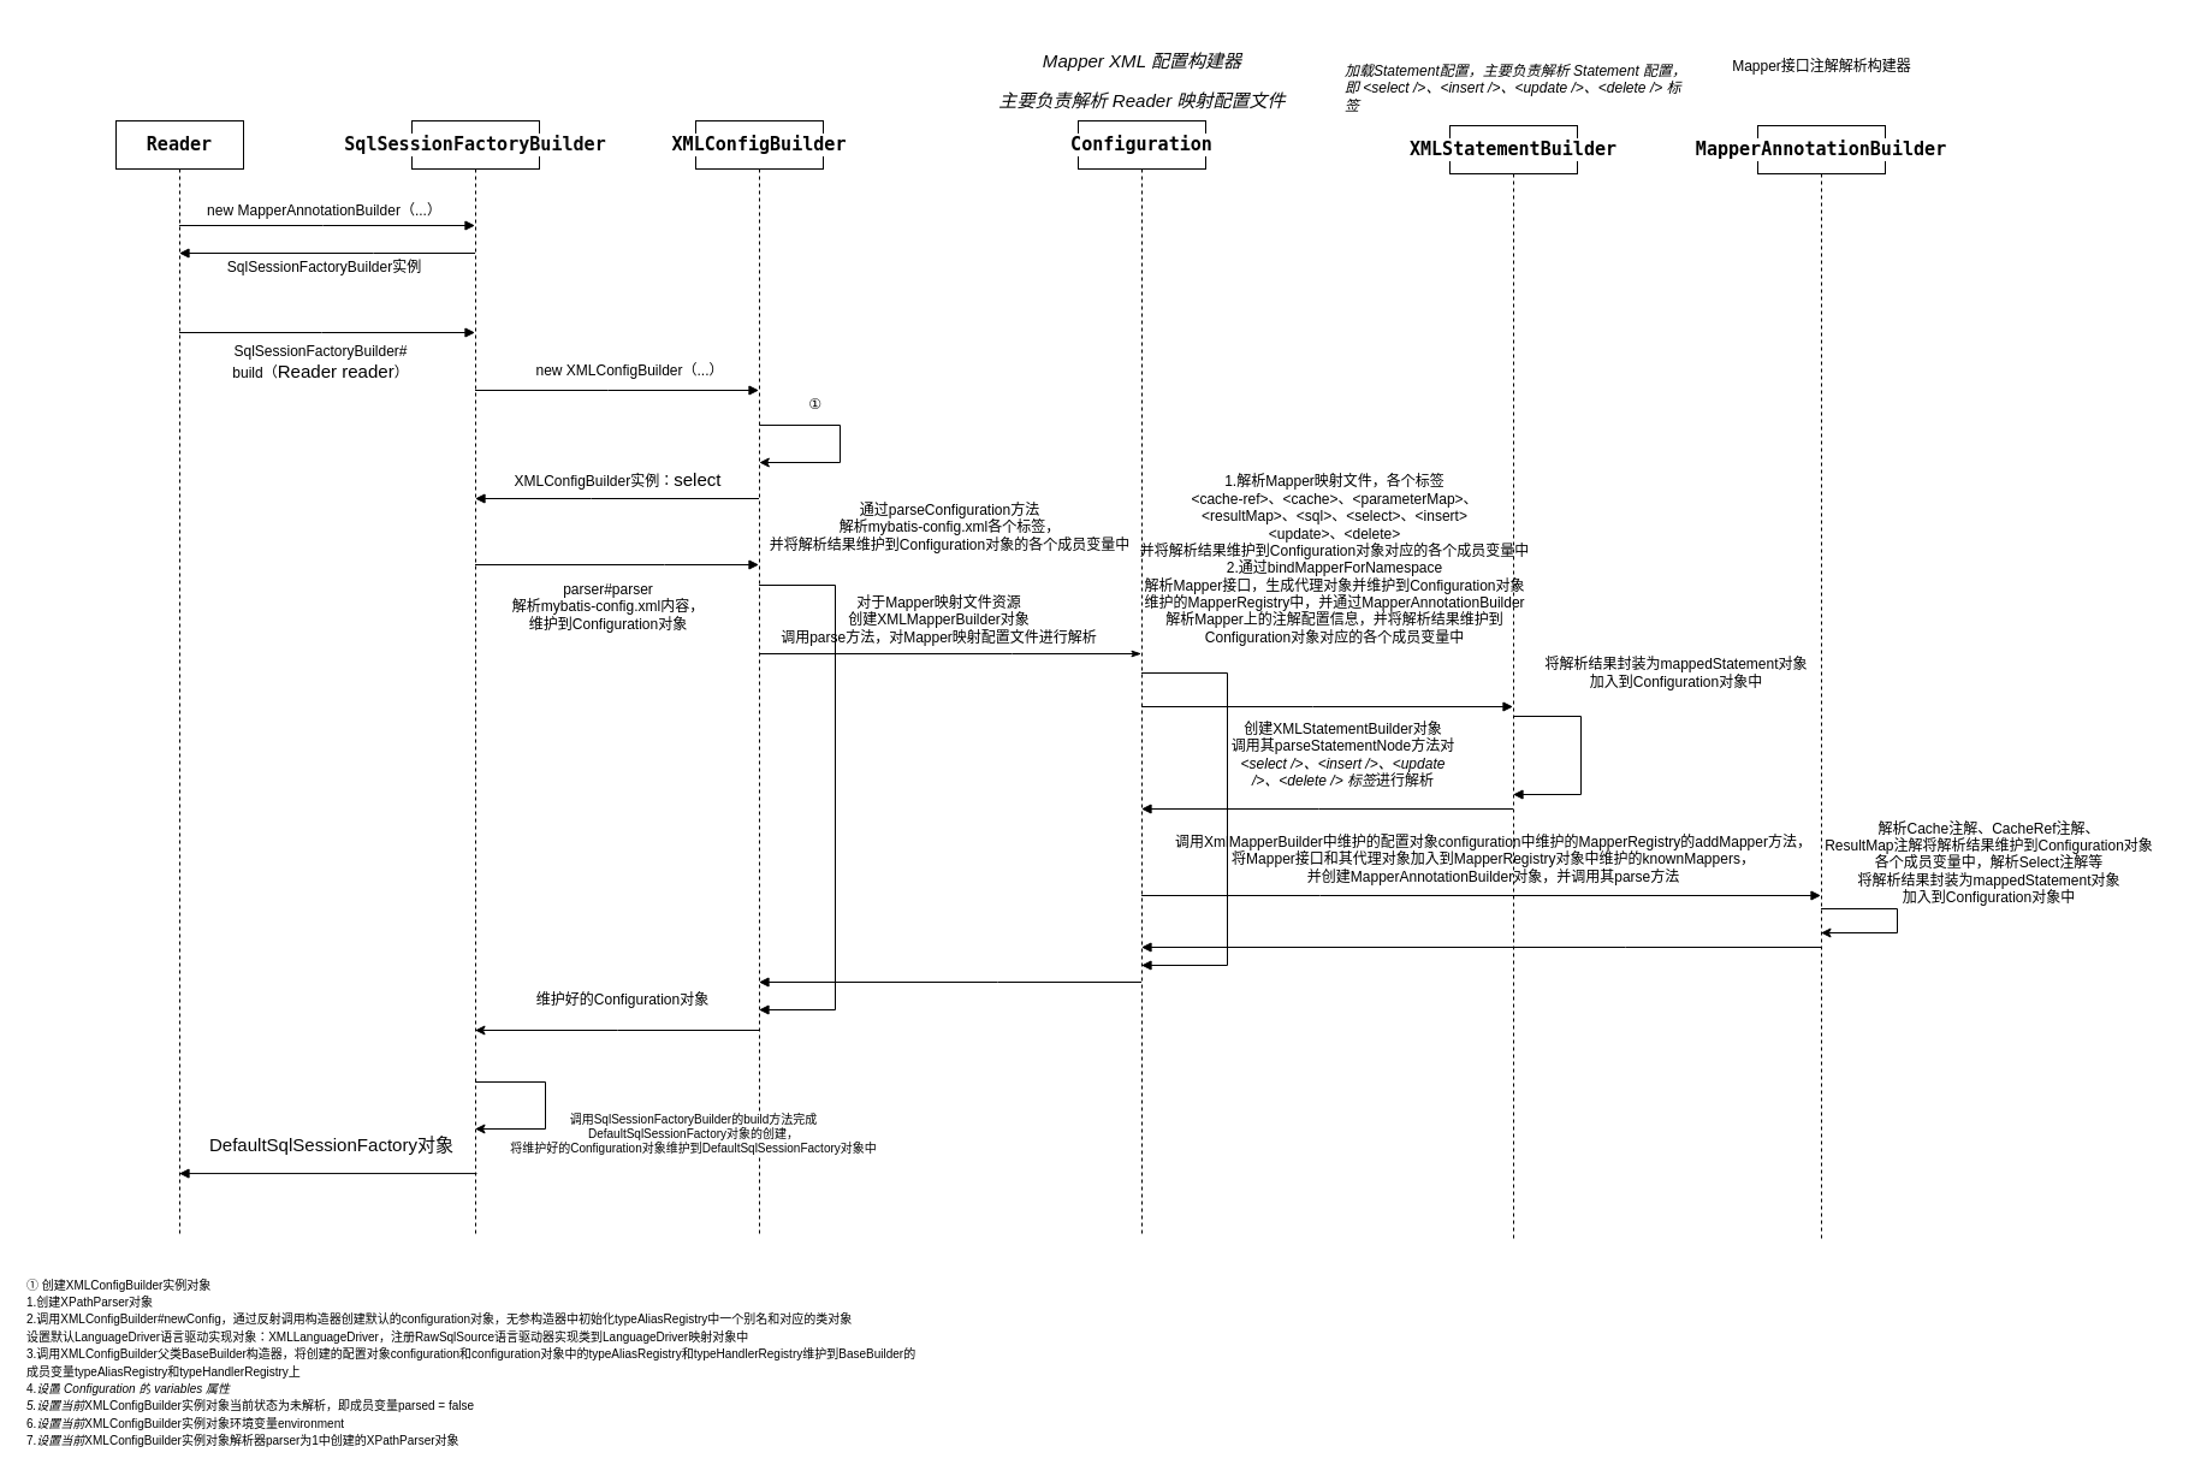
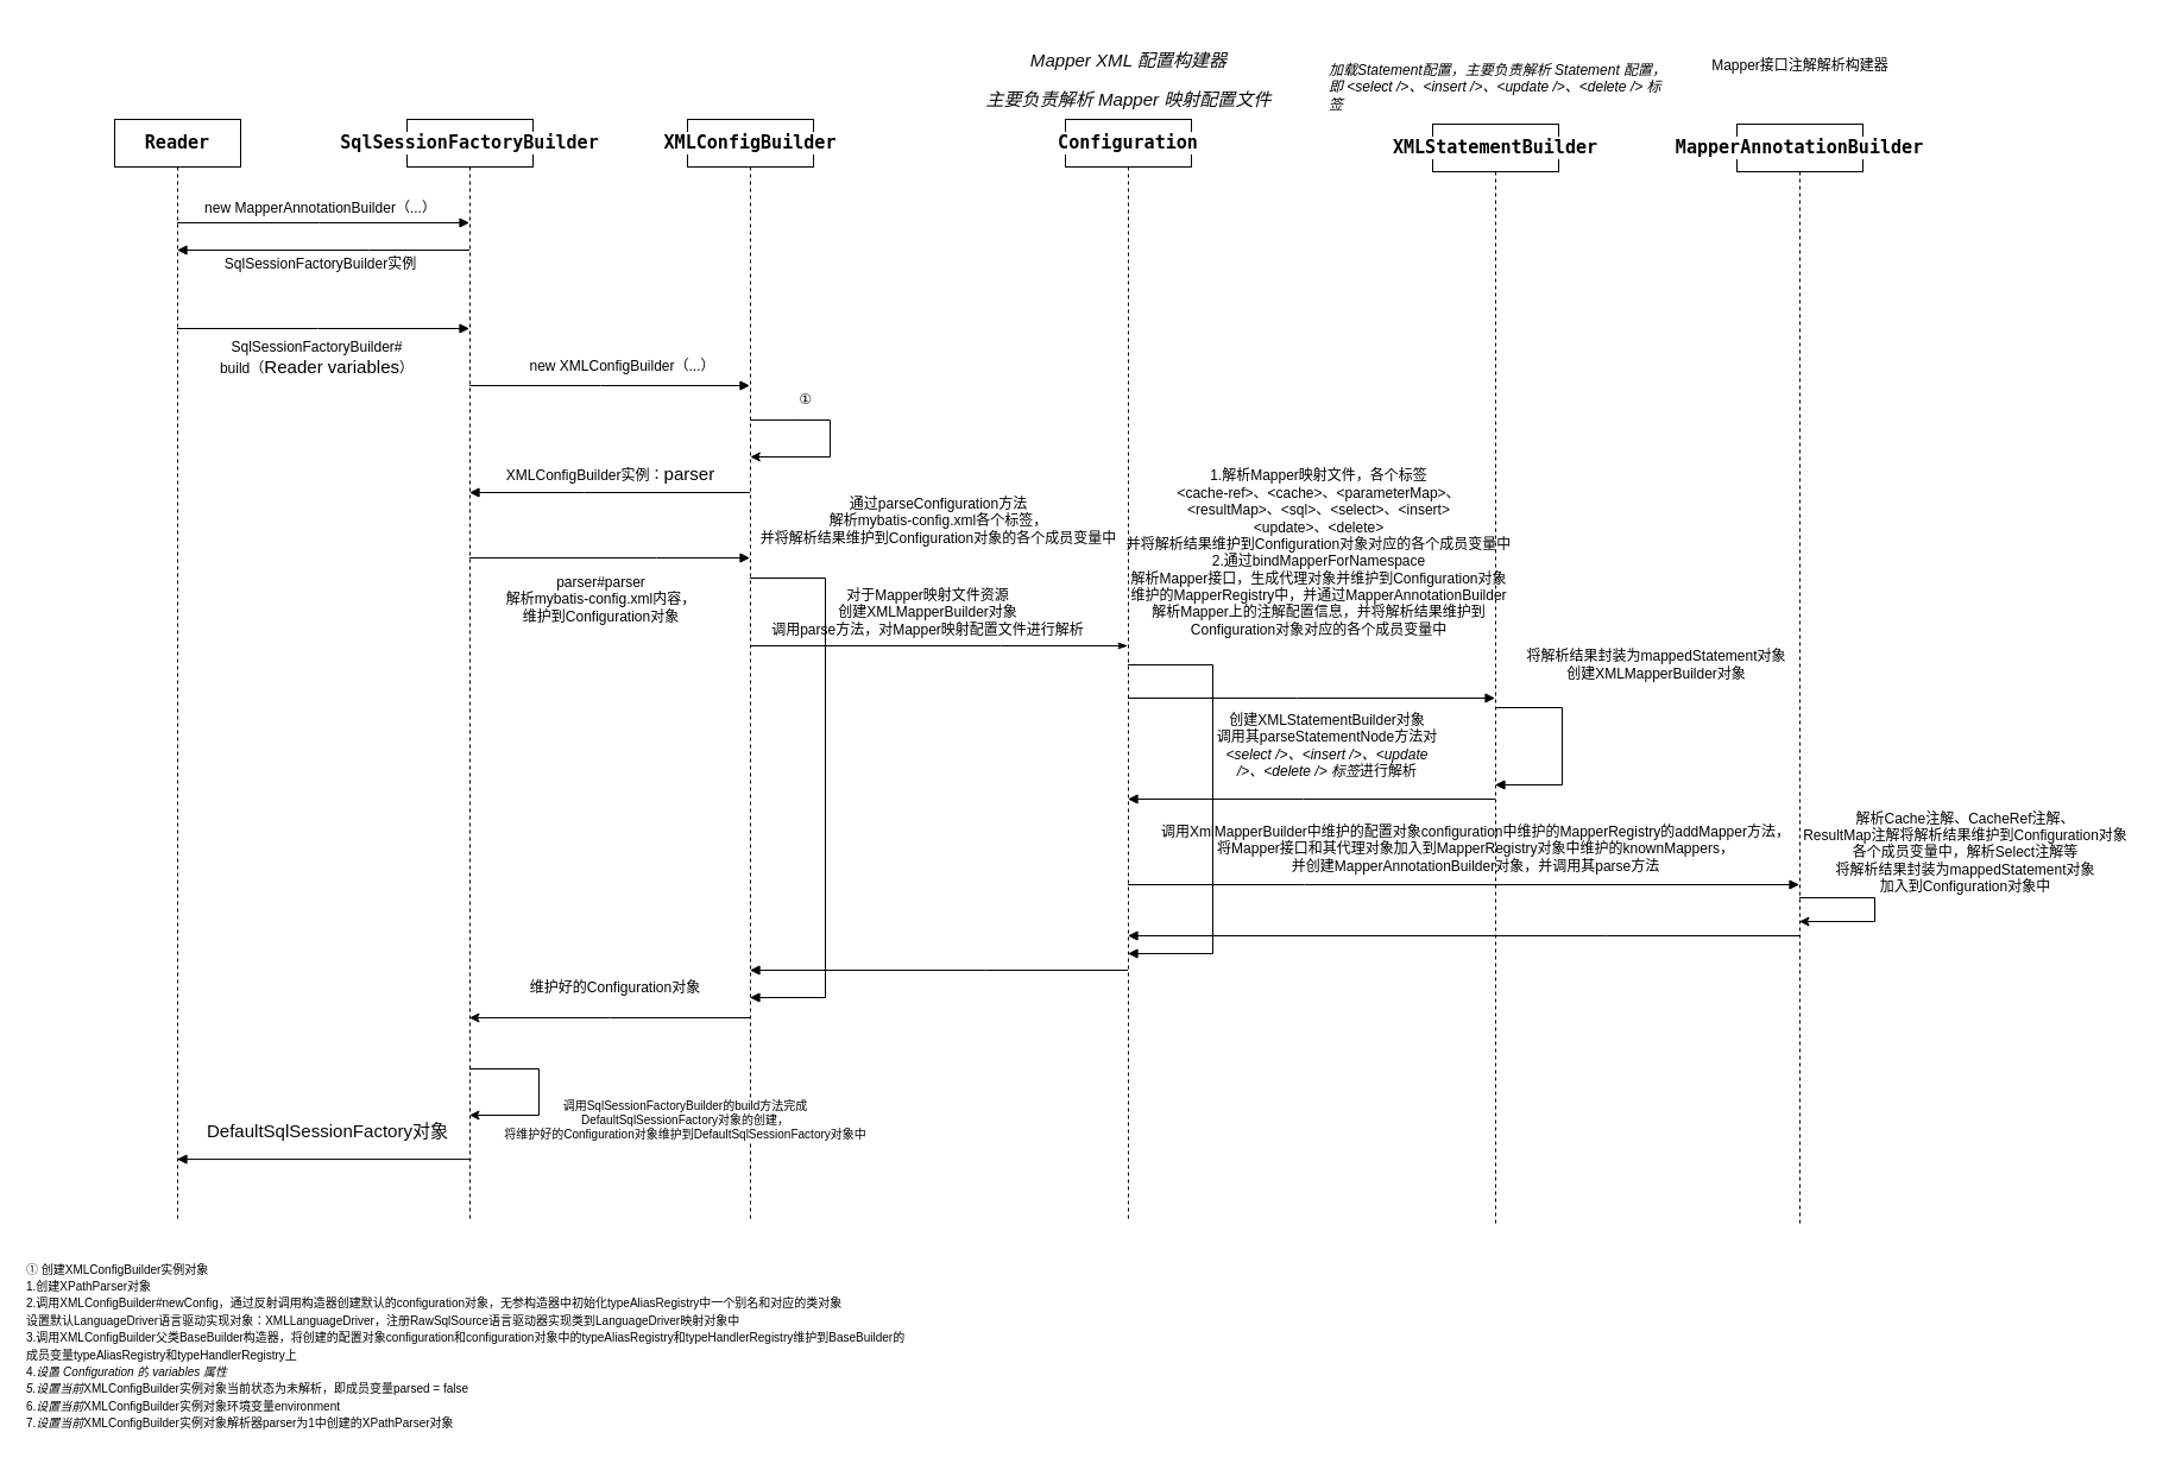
- <mxCell id="29" value="&lt;div style=&quot;background-color: rgb(255, 255, 255);&quot;&gt;&lt;pre style=&quot;font-size: 11.3pt;&quot;&gt;&lt;font face=&quot;Helvetica&quot; style=&quot;color: rgb(8, 8, 8);&quot;&gt;&lt;span style=&quot;font-style: italic;&quot;&gt;Mapper XML &lt;/span&gt;&lt;span style=&quot;font-style: italic;&quot;&gt;配置构建器&lt;/span&gt;&lt;/font&gt;&lt;/pre&gt;&lt;pre style=&quot;font-size: 11.3pt;&quot;&gt;&lt;font face=&quot;Helvetica&quot; style=&quot;color: rgb(8, 8, 8);&quot;&gt;&lt;span style=&quot;font-style: italic;&quot;&gt;主要负责解析 &lt;/span&gt;&lt;span style=&quot;font-style: italic;&quot;&gt;Reader &lt;/span&gt;&lt;span style=&quot;font-style: italic;&quot;&gt;映射配置文件&lt;/span&gt;&lt;/font&gt;&lt;/pre&gt;&lt;/div&gt;" style="text;html=1;align=center;verticalAlign=middle;resizable=0;points=[];autosize=1;strokeColor=none;fillColor=none;" parent="1" vertex="1"><mxGeometry x="820" width="258" height="93" as="geometry" y="20" /></mxCell>
+ <mxCell id="29" value="&lt;div style=&quot;background-color: rgb(255, 255, 255);&quot;&gt;&lt;pre style=&quot;font-size: 11.3pt;&quot;&gt;&lt;font face=&quot;Helvetica&quot; style=&quot;color: rgb(8, 8, 8);&quot;&gt;&lt;span style=&quot;font-style: italic;&quot;&gt;Mapper XML &lt;/span&gt;&lt;span style=&quot;font-style: italic;&quot;&gt;配置构建器&lt;/span&gt;&lt;/font&gt;&lt;/pre&gt;&lt;pre style=&quot;font-size: 11.3pt;&quot;&gt;&lt;font face=&quot;Helvetica&quot; style=&quot;color: rgb(8, 8, 8);&quot;&gt;&lt;span style=&quot;font-style: italic;&quot;&gt;主要负责解析 &lt;/span&gt;&lt;span style=&quot;font-style: italic;&quot;&gt;Mapper &lt;/span&gt;&lt;span style=&quot;font-style: italic;&quot;&gt;映射配置文件&lt;/span&gt;&lt;/font&gt;&lt;/pre&gt;&lt;/div&gt;" style="text;html=1;align=center;verticalAlign=middle;resizable=0;points=[];autosize=1;strokeColor=none;fillColor=none;" parent="1" vertex="1"><mxGeometry x="820" width="258" height="93" as="geometry" y="20" /></mxCell>
- <mxCell id="16" value="&lt;font face=&quot;Helvetica&quot;&gt;SqlSessionFactoryBuilder#&lt;/font&gt;&lt;div&gt;&lt;font face=&quot;Helvetica&quot;&gt;build（&lt;span style=&quot;font-size: 15.067px; background-color: rgb(255, 255, 255);&quot;&gt;Reader reader&lt;/span&gt;&lt;span style=&quot;background-color: transparent; color: light-dark(rgb(0, 0, 0), rgb(255, 255, 255));&quot;&gt;）&lt;/span&gt;&lt;/font&gt;&lt;/div&gt;" style="text;html=1;align=center;verticalAlign=middle;resizable=0;points=[];autosize=1;strokeColor=none;fillColor=none;fontFamily=Helvetica;fontSize=12;fontColor=default;" parent="1" vertex="1"><mxGeometry x="183" y="279" width="165" height="44" as="geometry" /></mxCell>
+ <mxCell id="16" value="&lt;font face=&quot;Helvetica&quot;&gt;SqlSessionFactoryBuilder#&lt;/font&gt;&lt;div&gt;&lt;font face=&quot;Helvetica&quot;&gt;build（&lt;span style=&quot;font-size: 15.067px; background-color: rgb(255, 255, 255);&quot;&gt;Reader variables&lt;/span&gt;&lt;span style=&quot;background-color: transparent; color: light-dark(rgb(0, 0, 0), rgb(255, 255, 255));&quot;&gt;）&lt;/span&gt;&lt;/font&gt;&lt;/div&gt;" style="text;html=1;align=center;verticalAlign=middle;resizable=0;points=[];autosize=1;strokeColor=none;fillColor=none;fontFamily=Helvetica;fontSize=12;fontColor=default;" parent="1" vertex="1"><mxGeometry x="183" y="279" width="165" height="44" as="geometry" /></mxCell>
- <mxCell id="20" value="&lt;font face=&quot;Helvetica&quot;&gt;XMLConfigBuilder实例：&lt;span style=&quot;font-size: 11.3pt; background-color: rgb(255, 255, 255);&quot;&gt;select&lt;/span&gt;&lt;/font&gt;" style="text;html=1;align=center;verticalAlign=middle;resizable=0;points=[];autosize=1;strokeColor=none;fillColor=none;" parent="1" vertex="1"><mxGeometry x="416" y="384" width="193" height="30" as="geometry" /></mxCell>
+ <mxCell id="20" value="&lt;font face=&quot;Helvetica&quot;&gt;XMLConfigBuilder实例：&lt;span style=&quot;font-size: 11.3pt; background-color: rgb(255, 255, 255);&quot;&gt;parser&lt;/span&gt;&lt;/font&gt;" style="text;html=1;align=center;verticalAlign=middle;resizable=0;points=[];autosize=1;strokeColor=none;fillColor=none;" parent="1" vertex="1"><mxGeometry x="416" y="384" width="193" height="30" as="geometry" /></mxCell>
- <mxCell id="38" value="将解析结果封装为mappedStatement对象&lt;div&gt;加入到Configuration对象中&lt;/div&gt;" style="text;html=1;align=center;verticalAlign=middle;resizable=0;points=[];autosize=1;strokeColor=none;fillColor=none;" parent="1" vertex="1"><mxGeometry x="1275" y="538" width="236" height="41" as="geometry" /></mxCell>
+ <mxCell id="38" value="将解析结果封装为mappedStatement对象&lt;div&gt;创建XMLMapperBuilder对象&lt;/div&gt;" style="text;html=1;align=center;verticalAlign=middle;resizable=0;points=[];autosize=1;strokeColor=none;fillColor=none;" parent="1" vertex="1"><mxGeometry x="1275" y="538" width="236" height="41" as="geometry" /></mxCell>
